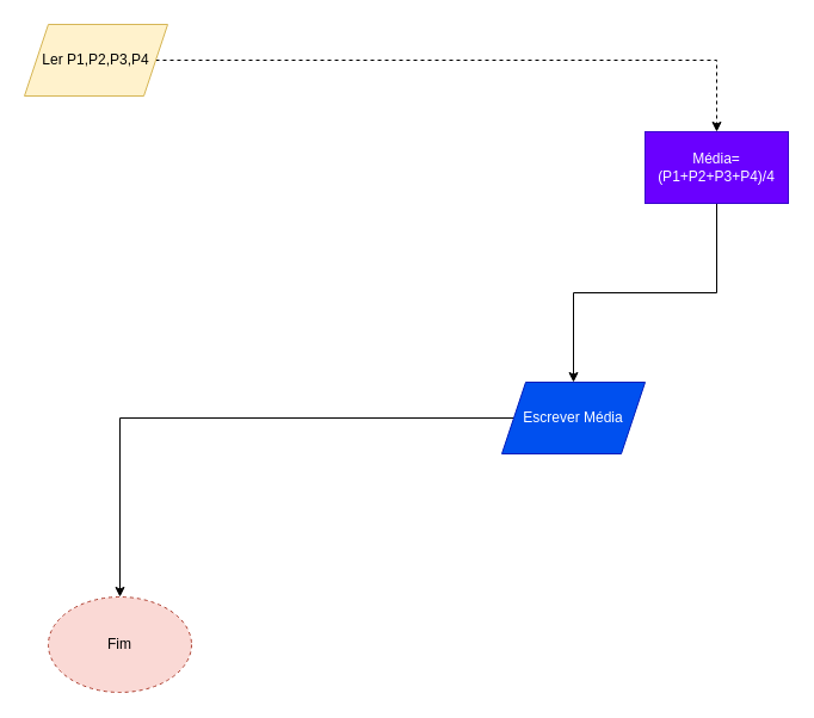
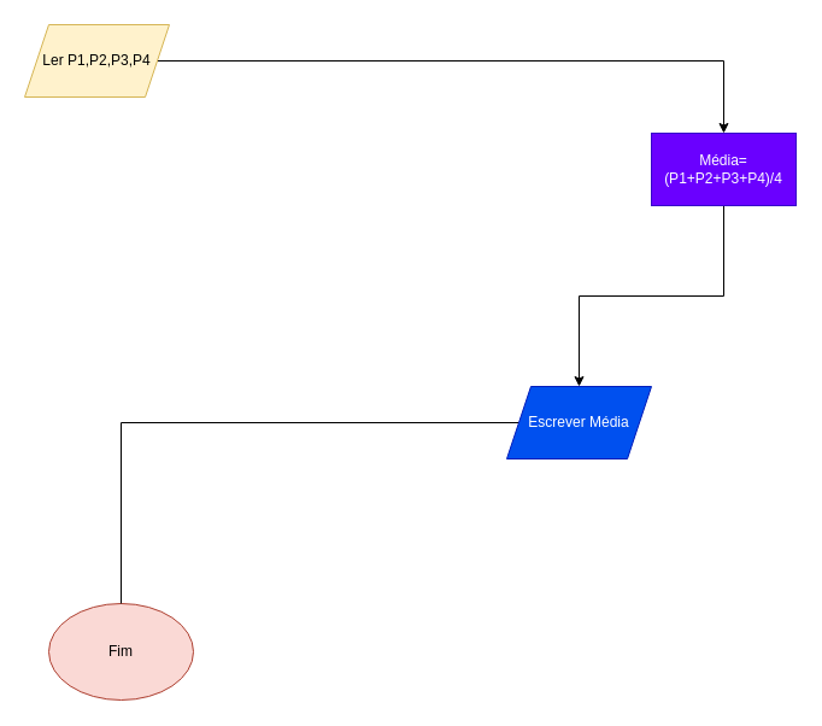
- <mxCell id="3" value="" style="edgeStyle=orthogonalEdgeStyle;rounded=0;orthogonalLoop=1;jettySize=auto;html=1;dashed=1;" edge="1" parent="1" source="4" target="8"><mxGeometry relative="1" as="geometry" /></mxCell>
+ <mxCell id="3" value="" style="edgeStyle=orthogonalEdgeStyle;rounded=0;orthogonalLoop=1;jettySize=auto;html=1;" edge="1" parent="1" source="4" target="8"><mxGeometry relative="1" as="geometry" /></mxCell>
- <mxCell id="5" value="" style="edgeStyle=orthogonalEdgeStyle;rounded=0;orthogonalLoop=1;jettySize=auto;html=1;" edge="1" parent="1" source="6" target="2"><mxGeometry relative="1" as="geometry" /></mxCell>
+ <mxCell id="5" value="" style="edgeStyle=orthogonalEdgeStyle;rounded=0;orthogonalLoop=1;jettySize=auto;html=1;endArrow=none;" edge="1" parent="1" source="6" target="2"><mxGeometry relative="1" as="geometry" /></mxCell>
- <mxCell id="2" value="Fim" style="ellipse;whiteSpace=wrap;html=1;fillColor=#fad9d5;strokeColor=#ae4132;dashed=1;" vertex="1" parent="1"><mxGeometry x="40" y="500" width="120" height="80" as="geometry" /></mxCell>
+ <mxCell id="2" value="Fim" style="ellipse;whiteSpace=wrap;html=1;fillColor=#fad9d5;strokeColor=#ae4132;" vertex="1" parent="1"><mxGeometry x="40" y="500" width="120" height="80" as="geometry" /></mxCell>
